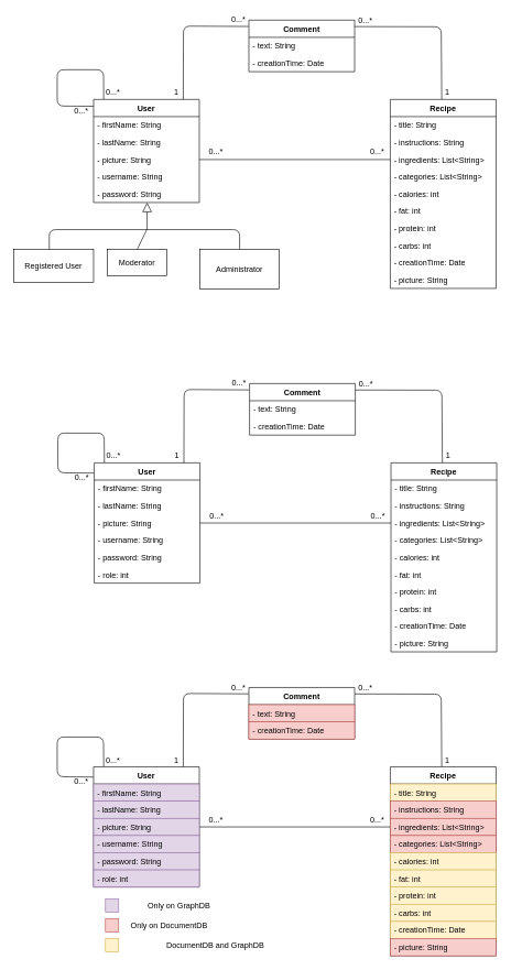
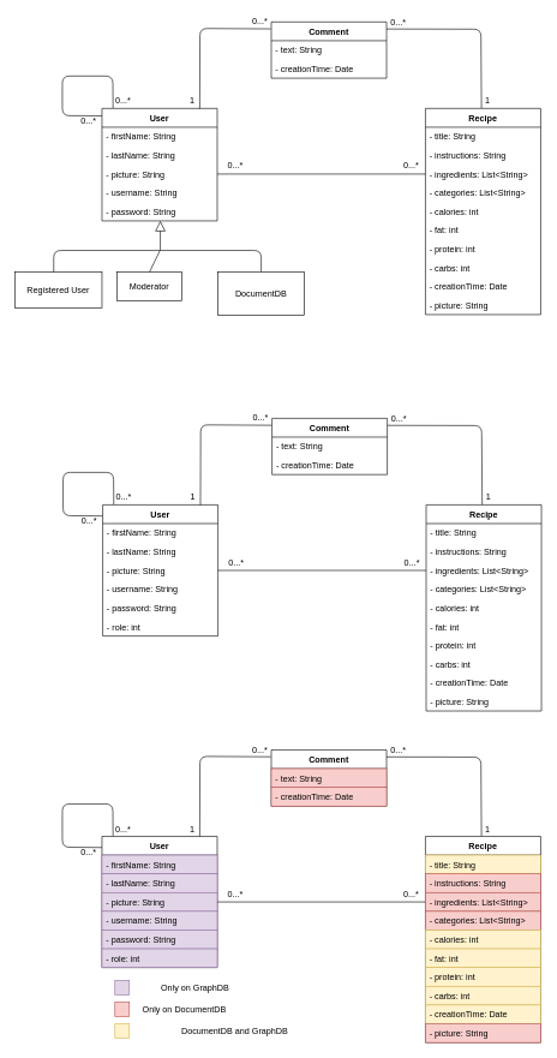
- <mxCell id="16" value="Administrator" style="rounded=0;whiteSpace=wrap;html=1;" parent="1" vertex="1"><mxGeometry x="302" y="377" width="120" height="60" as="geometry" /></mxCell>
+ <mxCell id="16" value="DocumentDB" style="rounded=0;whiteSpace=wrap;html=1;" parent="1" vertex="1"><mxGeometry x="302" y="377" width="120" height="60" as="geometry" /></mxCell>
